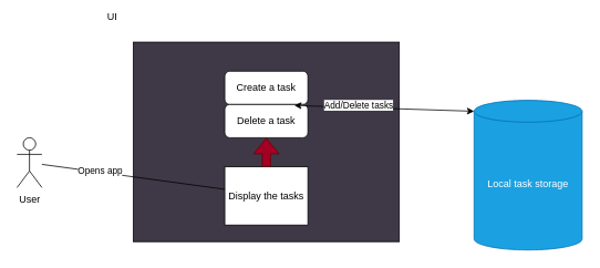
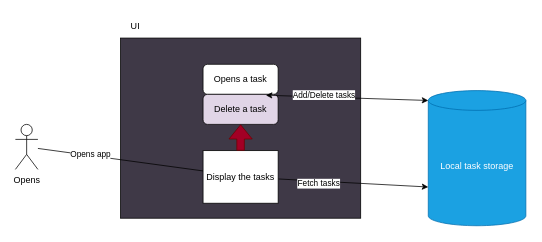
- <mxCell id="7" value="UI" style="text;html=1;strokeColor=none;fillColor=none;align=center;verticalAlign=middle;whiteSpace=wrap;rounded=0;" parent="1" vertex="1"><mxGeometry x="105" y="5" width="60" height="30" as="geometry" /></mxCell>
+ <mxCell id="7" value="UI" style="text;html=1;strokeColor=none;fillColor=none;align=center;verticalAlign=middle;whiteSpace=wrap;rounded=0;" parent="1" vertex="1"><mxGeometry x="150" y="20" width="60" height="30" as="geometry" /></mxCell>
- <mxCell id="12" value="Create a task" style="rounded=1;whiteSpace=wrap;html=1;" parent="11" vertex="1"><mxGeometry width="100" height="40" as="geometry" /></mxCell>
+ <mxCell id="12" value="Opens a task" style="rounded=1;whiteSpace=wrap;html=1;" parent="11" vertex="1"><mxGeometry width="100" height="40" as="geometry" /></mxCell>
- <mxCell id="13" value="Delete a task" style="rounded=1;whiteSpace=wrap;html=1;" parent="11" vertex="1"><mxGeometry y="40" width="100" height="40" as="geometry" /></mxCell>
+ <mxCell id="13" value="Delete a task" style="rounded=1;whiteSpace=wrap;html=1;fillColor=#e1d5e7;" parent="11" vertex="1"><mxGeometry y="40" width="100" height="40" as="geometry" /></mxCell>
- <mxCell id="2" value="User&lt;br&gt;" style="shape=umlActor;verticalLabelPosition=bottom;verticalAlign=top;html=1;outlineConnect=0;" parent="1" vertex="1"><mxGeometry x="20" y="165" width="30" height="60" as="geometry" /></mxCell>
+ <mxCell id="2" value="Opens&lt;br&gt;" style="shape=umlActor;verticalLabelPosition=bottom;verticalAlign=top;html=1;outlineConnect=0;" parent="1" vertex="1"><mxGeometry x="20" y="165" width="30" height="60" as="geometry" /></mxCell>
+ <mxCell id="8" style="edgeStyle=none;html=1;entryX=0;entryY=0;entryDx=0;entryDy=128.417;entryPerimeter=0;" edge="1" parent="1" source="10" target="6"><mxGeometry relative="1" as="geometry" /></mxCell>
+ <mxCell id="9" value="Fetch tasks" style="edgeLabel;html=1;align=center;verticalAlign=middle;resizable=0;points=[];" vertex="1" connectable="0" parent="8"><mxGeometry x="-0.457" y="-3" relative="1" as="geometry"><mxPoint as="offset" /></mxGeometry></mxCell>
